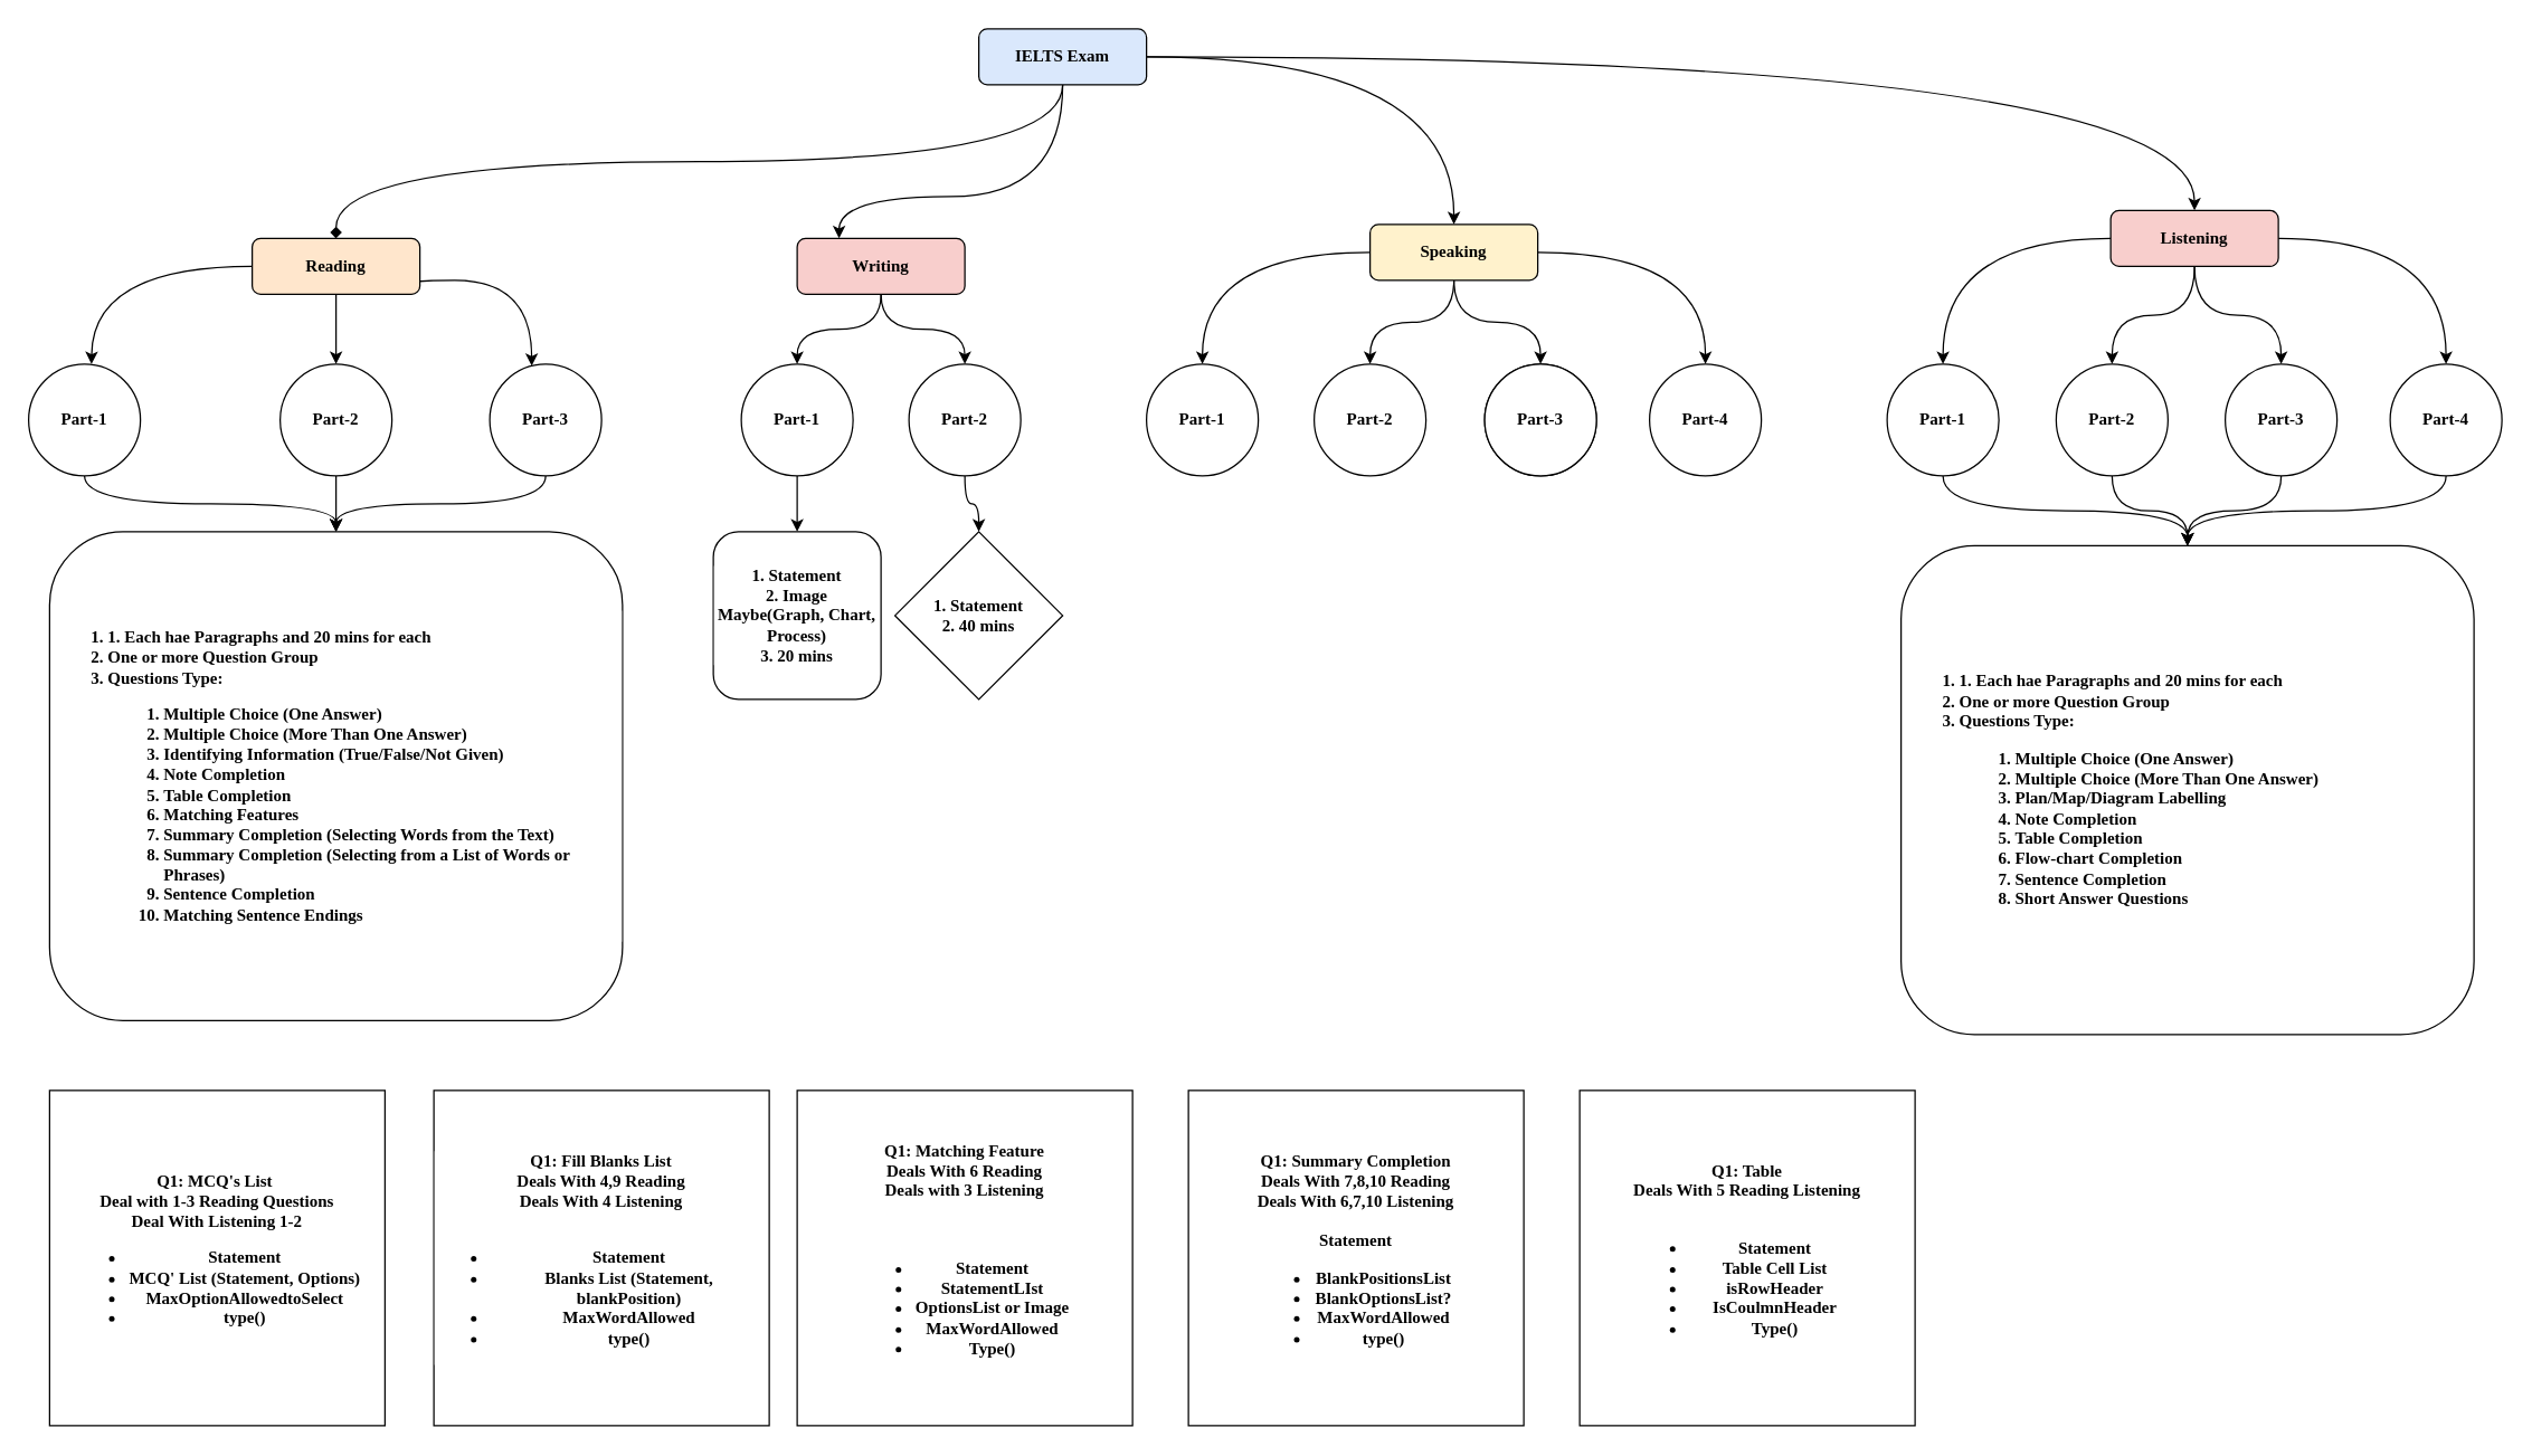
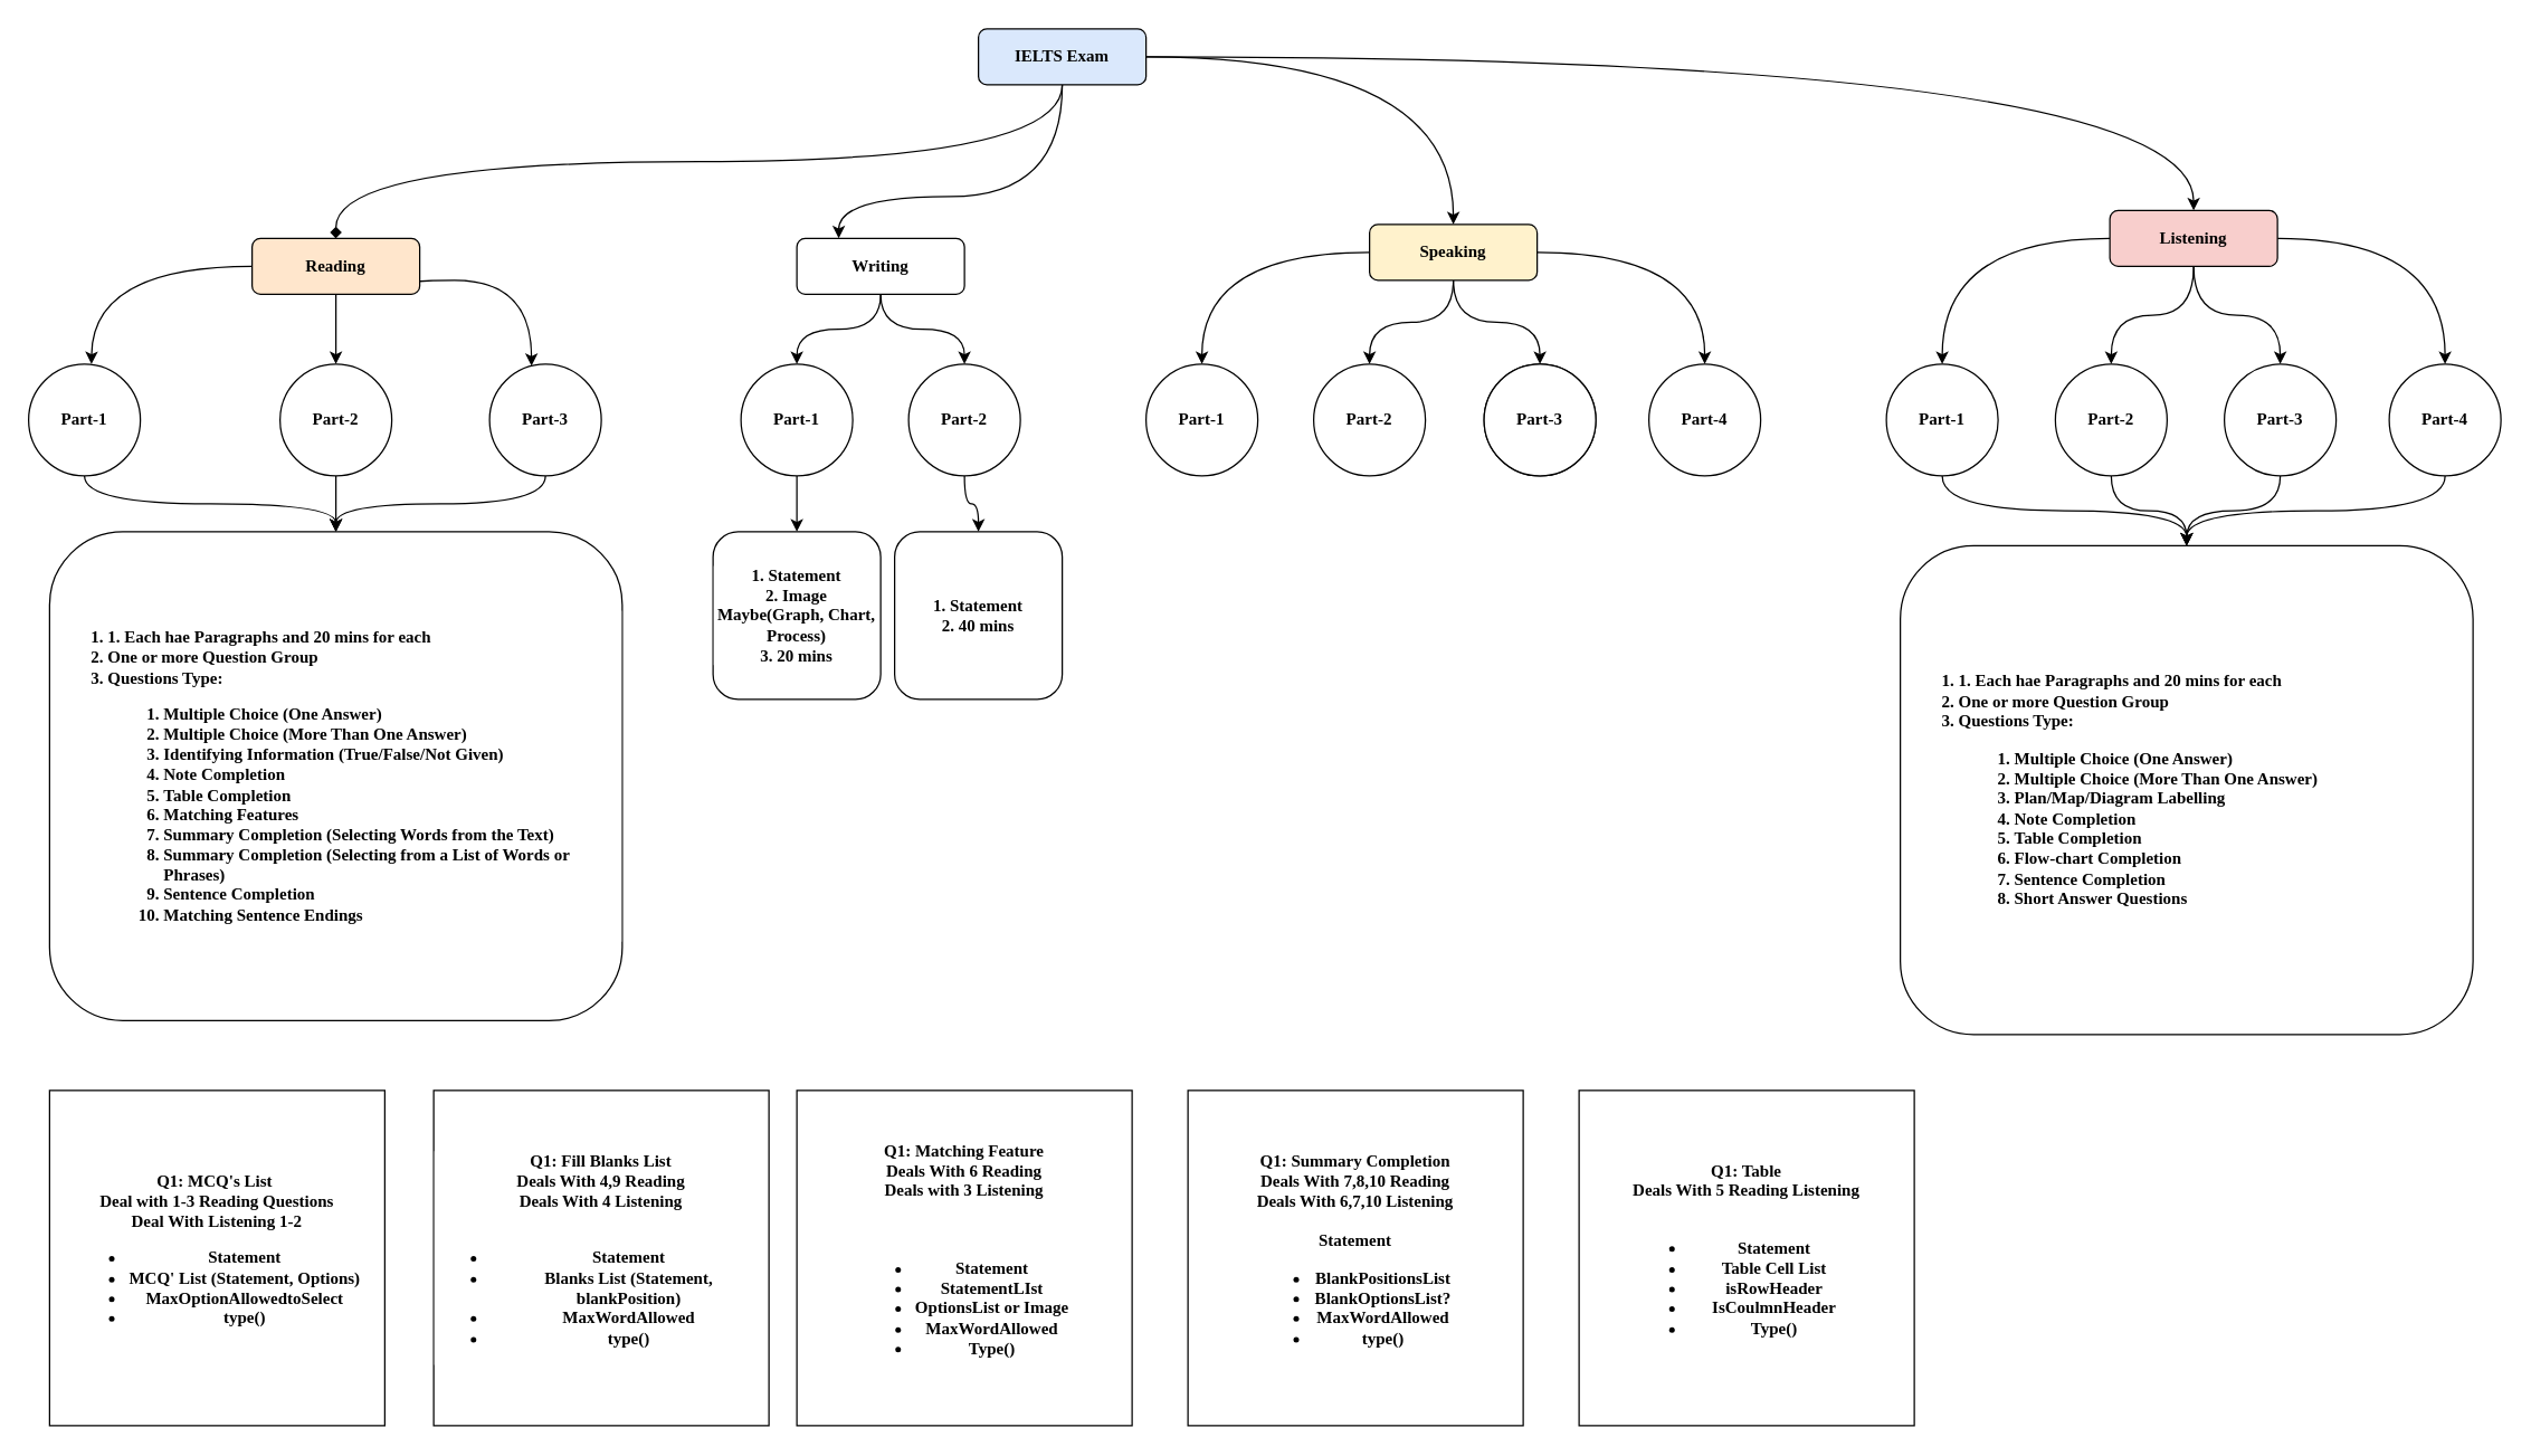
- <mxCell id="13" value="Writing" style="rounded=1;whiteSpace=wrap;html=1;fontSize=12;glass=0;strokeWidth=1;shadow=0;fontFamily=Poppins;fontStyle=1;fontSource=https%3A%2F%2Ffonts.googleapis.com%2Fcss%3Ffamily%3DPoppins;fillColor=#f8cecc;" parent="1" vertex="1"><mxGeometry x="570" y="170" width="120" height="40" as="geometry" /></mxCell>
+ <mxCell id="13" value="Writing" style="rounded=1;whiteSpace=wrap;html=1;fontSize=12;glass=0;strokeWidth=1;shadow=0;fontFamily=Poppins;fontStyle=1;fontSource=https%3A%2F%2Ffonts.googleapis.com%2Fcss%3Ffamily%3DPoppins;" parent="1" vertex="1"><mxGeometry x="570" y="170" width="120" height="40" as="geometry" /></mxCell>
- <mxCell id="48" value="1. Statement&lt;div&gt;2. 40 mins&lt;/div&gt;" style="rhombus;whiteSpace=wrap;html=1;aspect=fixed;shadow=0;glass=0;strokeColor=default;strokeWidth=1;align=center;verticalAlign=middle;fontFamily=Poppins;fontSource=https%3A%2F%2Ffonts.googleapis.com%2Fcss%3Ffamily%3DPoppins;fontSize=12;fontColor=default;fontStyle=1;labelBackgroundColor=default;fillColor=default;" parent="1" vertex="1"><mxGeometry x="640" y="380" width="120" height="120" as="geometry" /></mxCell>
+ <mxCell id="48" value="1. Statement&lt;div&gt;2. 40 mins&lt;/div&gt;" style="whiteSpace=wrap;html=1;aspect=fixed;rounded=1;shadow=0;glass=0;strokeColor=default;strokeWidth=1;align=center;verticalAlign=middle;fontFamily=Poppins;fontSource=https%3A%2F%2Ffonts.googleapis.com%2Fcss%3Ffamily%3DPoppins;fontSize=12;fontColor=default;fontStyle=1;labelBackgroundColor=default;fillColor=default;" parent="1" vertex="1"><mxGeometry x="640" y="380" width="120" height="120" as="geometry" /></mxCell>
